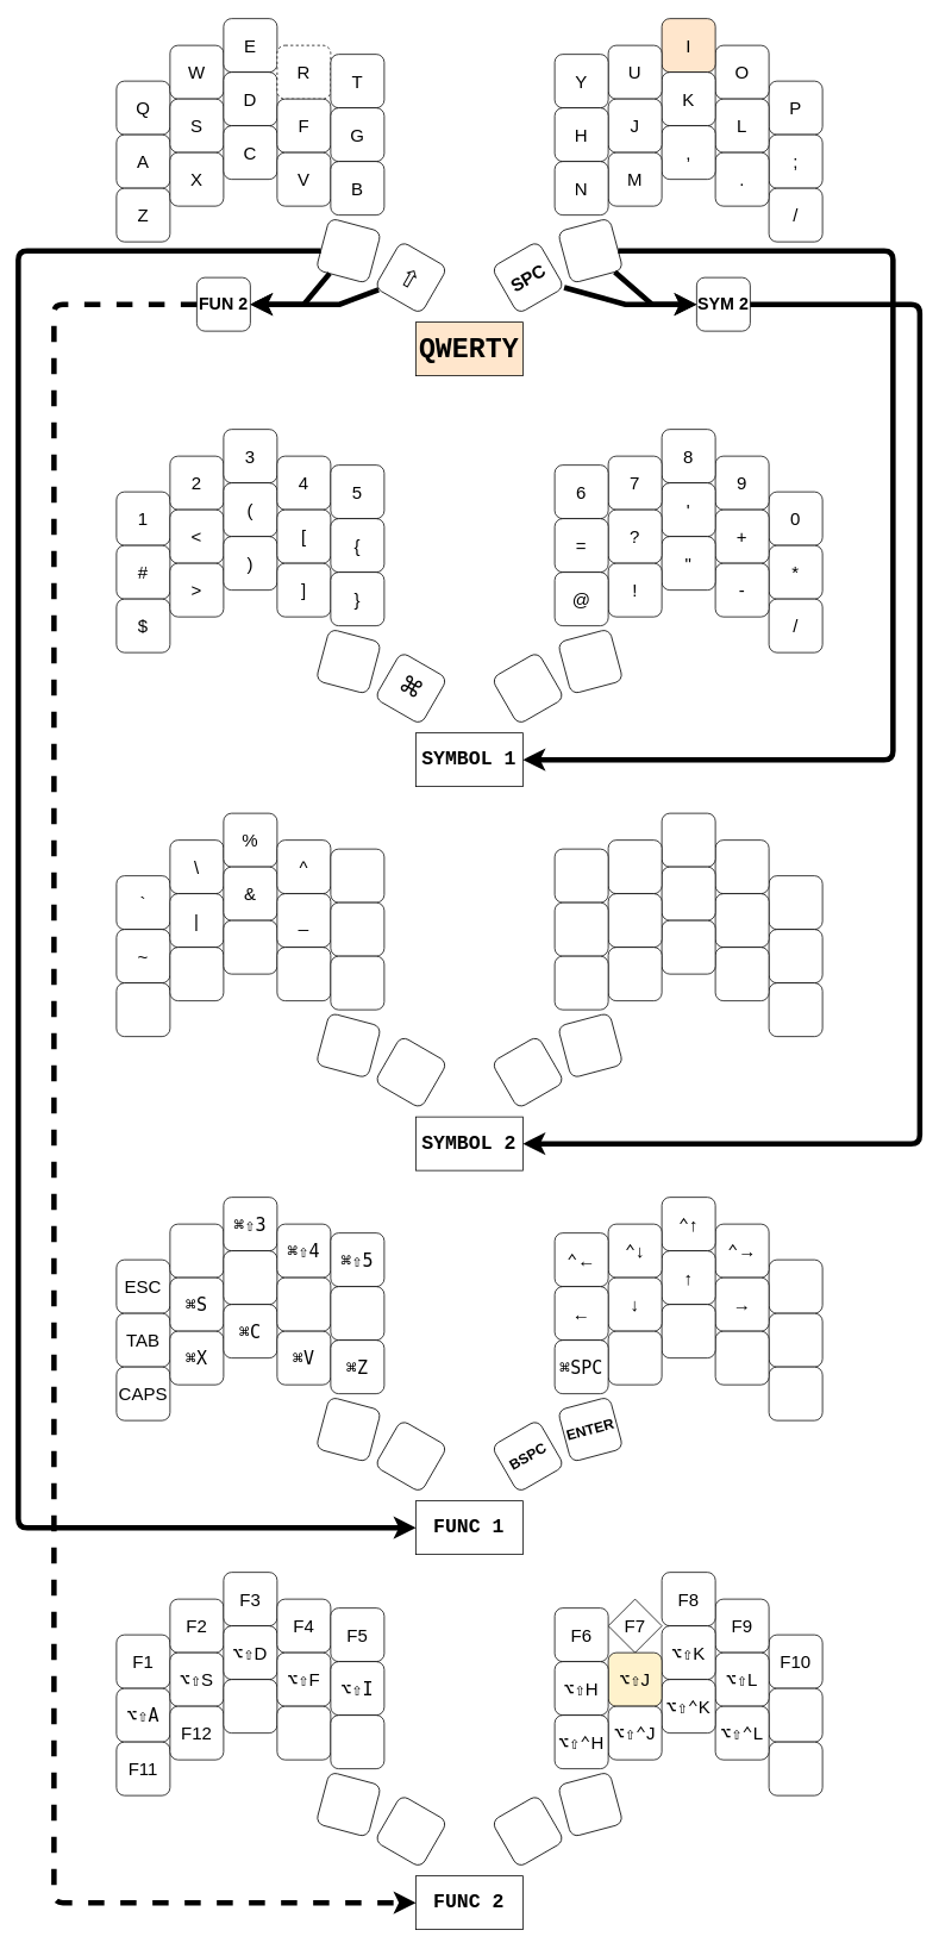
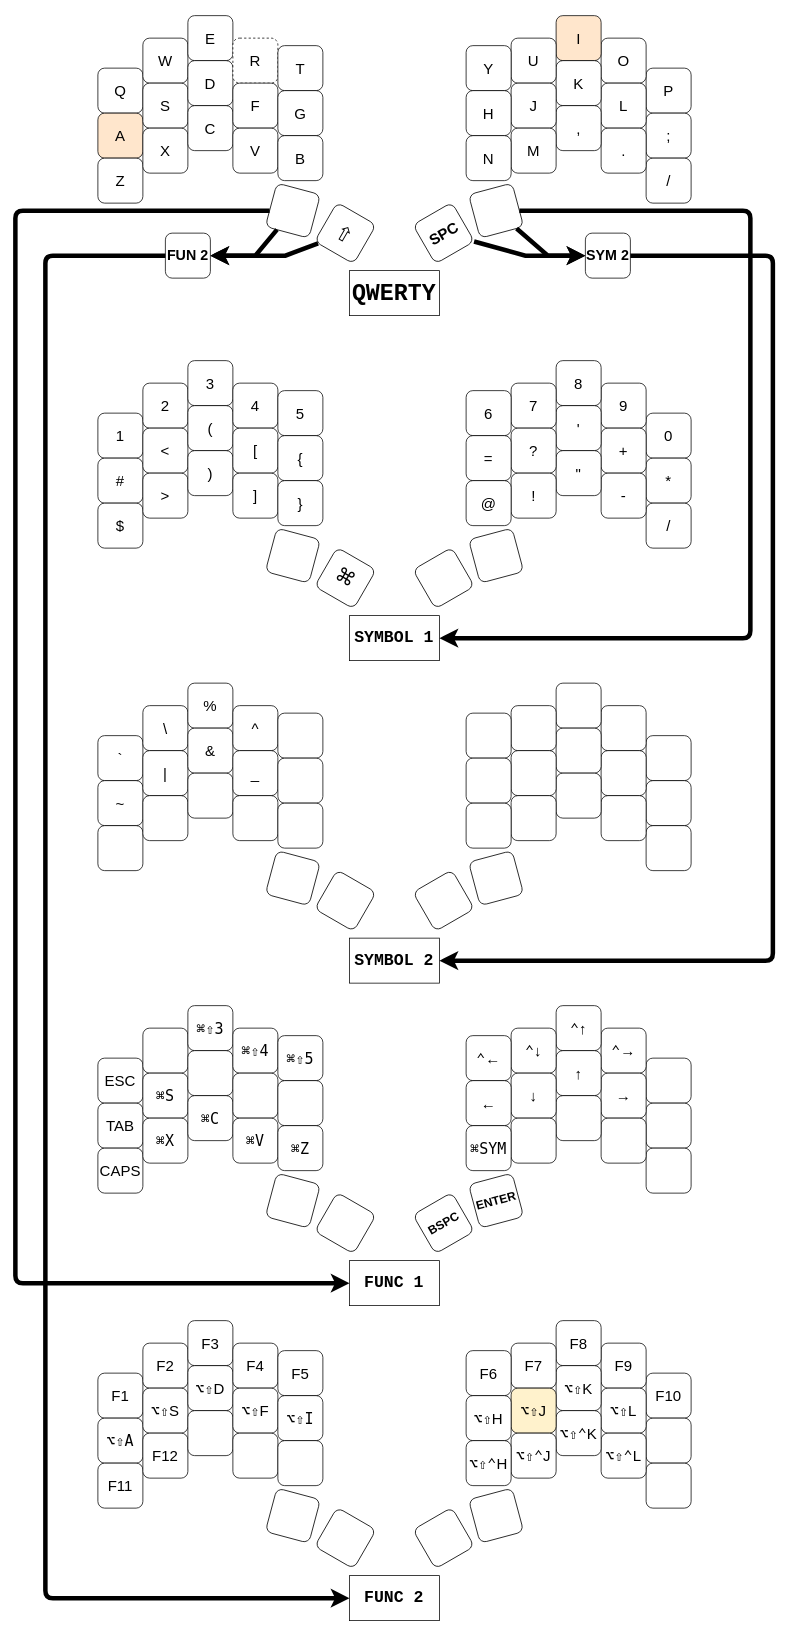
- <mxCell id="4" value="&lt;font style=&quot;font-size: 20px;&quot;&gt;A&lt;/font&gt;" style="rounded=1;whiteSpace=wrap;html=1;" vertex="1" parent="2"><mxGeometry y="130" width="60" height="60" as="geometry" /></mxCell>
+ <mxCell id="4" value="&lt;font style=&quot;font-size: 20px;&quot;&gt;A&lt;/font&gt;" style="rounded=1;whiteSpace=wrap;html=1;fillColor=#ffe6cc;" vertex="1" parent="2"><mxGeometry y="130" width="60" height="60" as="geometry" /></mxCell>
- <mxCell id="196" value="" style="endArrow=classic;html=1;rounded=1;fontFamily=Courier New;fontSize=19;strokeWidth=6;dashed=1;" edge="1" parent="1" source="42" target="155"><mxGeometry width="50" height="50" relative="1" as="geometry"><mxPoint x="110" y="460" as="sourcePoint" /><mxPoint x="160" y="410" as="targetPoint" /><Array as="points"><mxPoint x="60" y="340" /><mxPoint x="60" y="2130" /></Array></mxGeometry></mxCell>
+ <mxCell id="196" value="" style="endArrow=classic;html=1;rounded=1;fontFamily=Courier New;fontSize=19;strokeWidth=6;" edge="1" parent="1" source="42" target="155"><mxGeometry width="50" height="50" relative="1" as="geometry"><mxPoint x="110" y="460" as="sourcePoint" /><mxPoint x="160" y="410" as="targetPoint" /><Array as="points"><mxPoint x="60" y="340" /><mxPoint x="60" y="2130" /></Array></mxGeometry></mxCell>
- <mxCell id="41" value="&lt;h1&gt;&lt;font style=&quot;font-size: 31px;&quot; face=&quot;Courier New&quot;&gt;QWERTY&lt;/font&gt;&lt;/h1&gt;" style="rounded=0;whiteSpace=wrap;html=1;fillColor=#ffe6cc;" vertex="1" parent="2"><mxGeometry x="335.49" y="340" width="120" height="60" as="geometry" /></mxCell>
+ <mxCell id="41" value="&lt;h1&gt;&lt;font style=&quot;font-size: 31px;&quot; face=&quot;Courier New&quot;&gt;QWERTY&lt;/font&gt;&lt;/h1&gt;" style="rounded=0;whiteSpace=wrap;html=1;" vertex="1" parent="2"><mxGeometry x="335.49" y="340" width="120" height="60" as="geometry" /></mxCell>
- <mxCell id="189" value="&lt;div style=&quot;font-size: 20px;&quot;&gt;&lt;font style=&quot;font-size: 20px;&quot;&gt;&lt;code&gt;⌘SPC&lt;/code&gt;&lt;/font&gt;&lt;/div&gt;&lt;div style=&quot;font-size: 20px;&quot;&gt;&lt;font style=&quot;font-size: 20px;&quot;&gt;&lt;code&gt;&lt;/code&gt;&lt;/font&gt;&lt;/div&gt;" style="rounded=1;whiteSpace=wrap;html=1;flipH=1;" vertex="1" parent="174"><mxGeometry x="70.981" y="160" width="60" height="60" as="geometry" /></mxCell>
+ <mxCell id="189" value="&lt;div style=&quot;font-size: 20px;&quot;&gt;&lt;font style=&quot;font-size: 20px;&quot;&gt;&lt;code&gt;⌘SYM&lt;/code&gt;&lt;/font&gt;&lt;/div&gt;&lt;div style=&quot;font-size: 20px;&quot;&gt;&lt;font style=&quot;font-size: 20px;&quot;&gt;&lt;code&gt;&lt;/code&gt;&lt;/font&gt;&lt;/div&gt;" style="rounded=1;whiteSpace=wrap;html=1;flipH=1;" vertex="1" parent="174"><mxGeometry x="70.981" y="160" width="60" height="60" as="geometry" /></mxCell>
- <mxCell id="147" value="&lt;font style=&quot;font-size: 20px;&quot;&gt;F7&lt;/font&gt;" style="rhombus;whiteSpace=wrap;html=1;flipH=1;" vertex="1" parent="137"><mxGeometry x="130.981" y="30" width="60" height="60" as="geometry" /></mxCell>
+ <mxCell id="147" value="&lt;font style=&quot;font-size: 20px;&quot;&gt;F7&lt;/font&gt;" style="rounded=1;whiteSpace=wrap;html=1;flipH=1;" vertex="1" parent="137"><mxGeometry x="130.981" y="30" width="60" height="60" as="geometry" /></mxCell>
